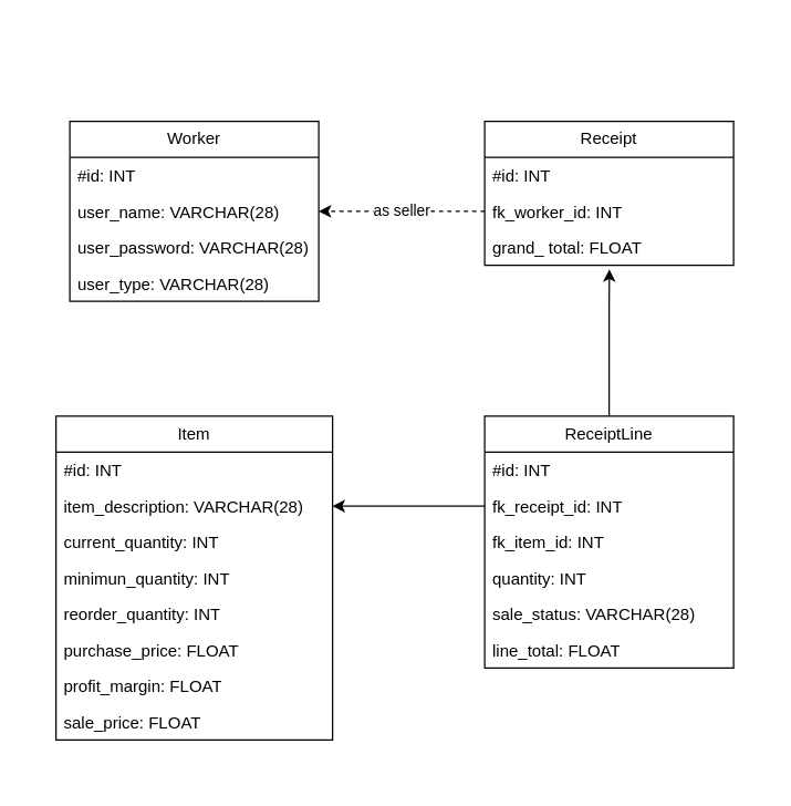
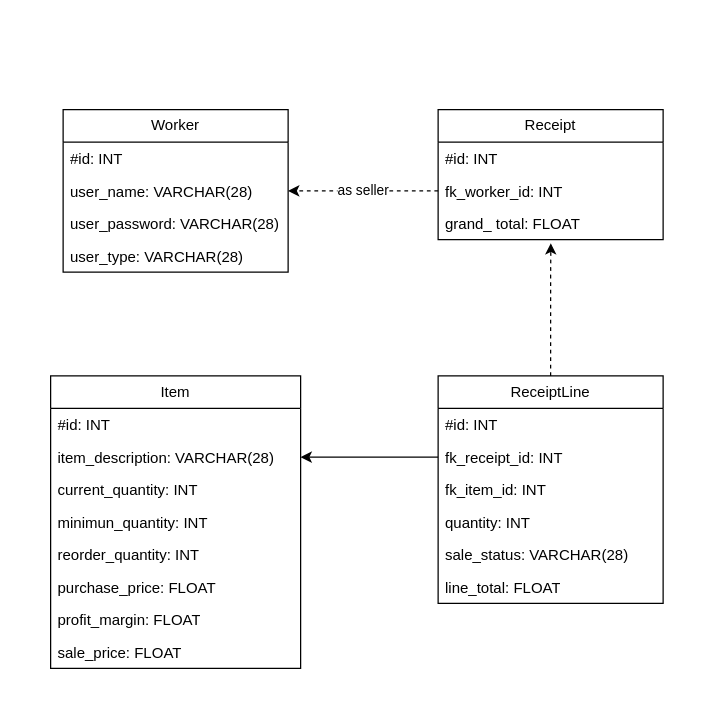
- <mxCell id="16" style="edgeStyle=orthogonalEdgeStyle;rounded=0;orthogonalLoop=1;jettySize=auto;html=1;exitX=0.5;exitY=0;exitDx=0;exitDy=0;entryX=0.501;entryY=1.112;entryDx=0;entryDy=0;entryPerimeter=0;" parent="1" source="17" edge="1" target="27"><mxGeometry relative="1" as="geometry"><mxPoint x="440" y="200" as="targetPoint" /><Array as="points"><mxPoint x="440" y="220" /><mxPoint x="440" y="220" /></Array></mxGeometry></mxCell>
+ <mxCell id="16" style="edgeStyle=orthogonalEdgeStyle;rounded=0;orthogonalLoop=1;jettySize=auto;html=1;exitX=0.5;exitY=0;exitDx=0;exitDy=0;entryX=0.501;entryY=1.112;entryDx=0;entryDy=0;entryPerimeter=0;dashed=1;" parent="1" source="17" edge="1" target="27"><mxGeometry relative="1" as="geometry"><mxPoint x="440" y="200" as="targetPoint" /><Array as="points"><mxPoint x="440" y="220" /><mxPoint x="440" y="220" /></Array></mxGeometry></mxCell>
